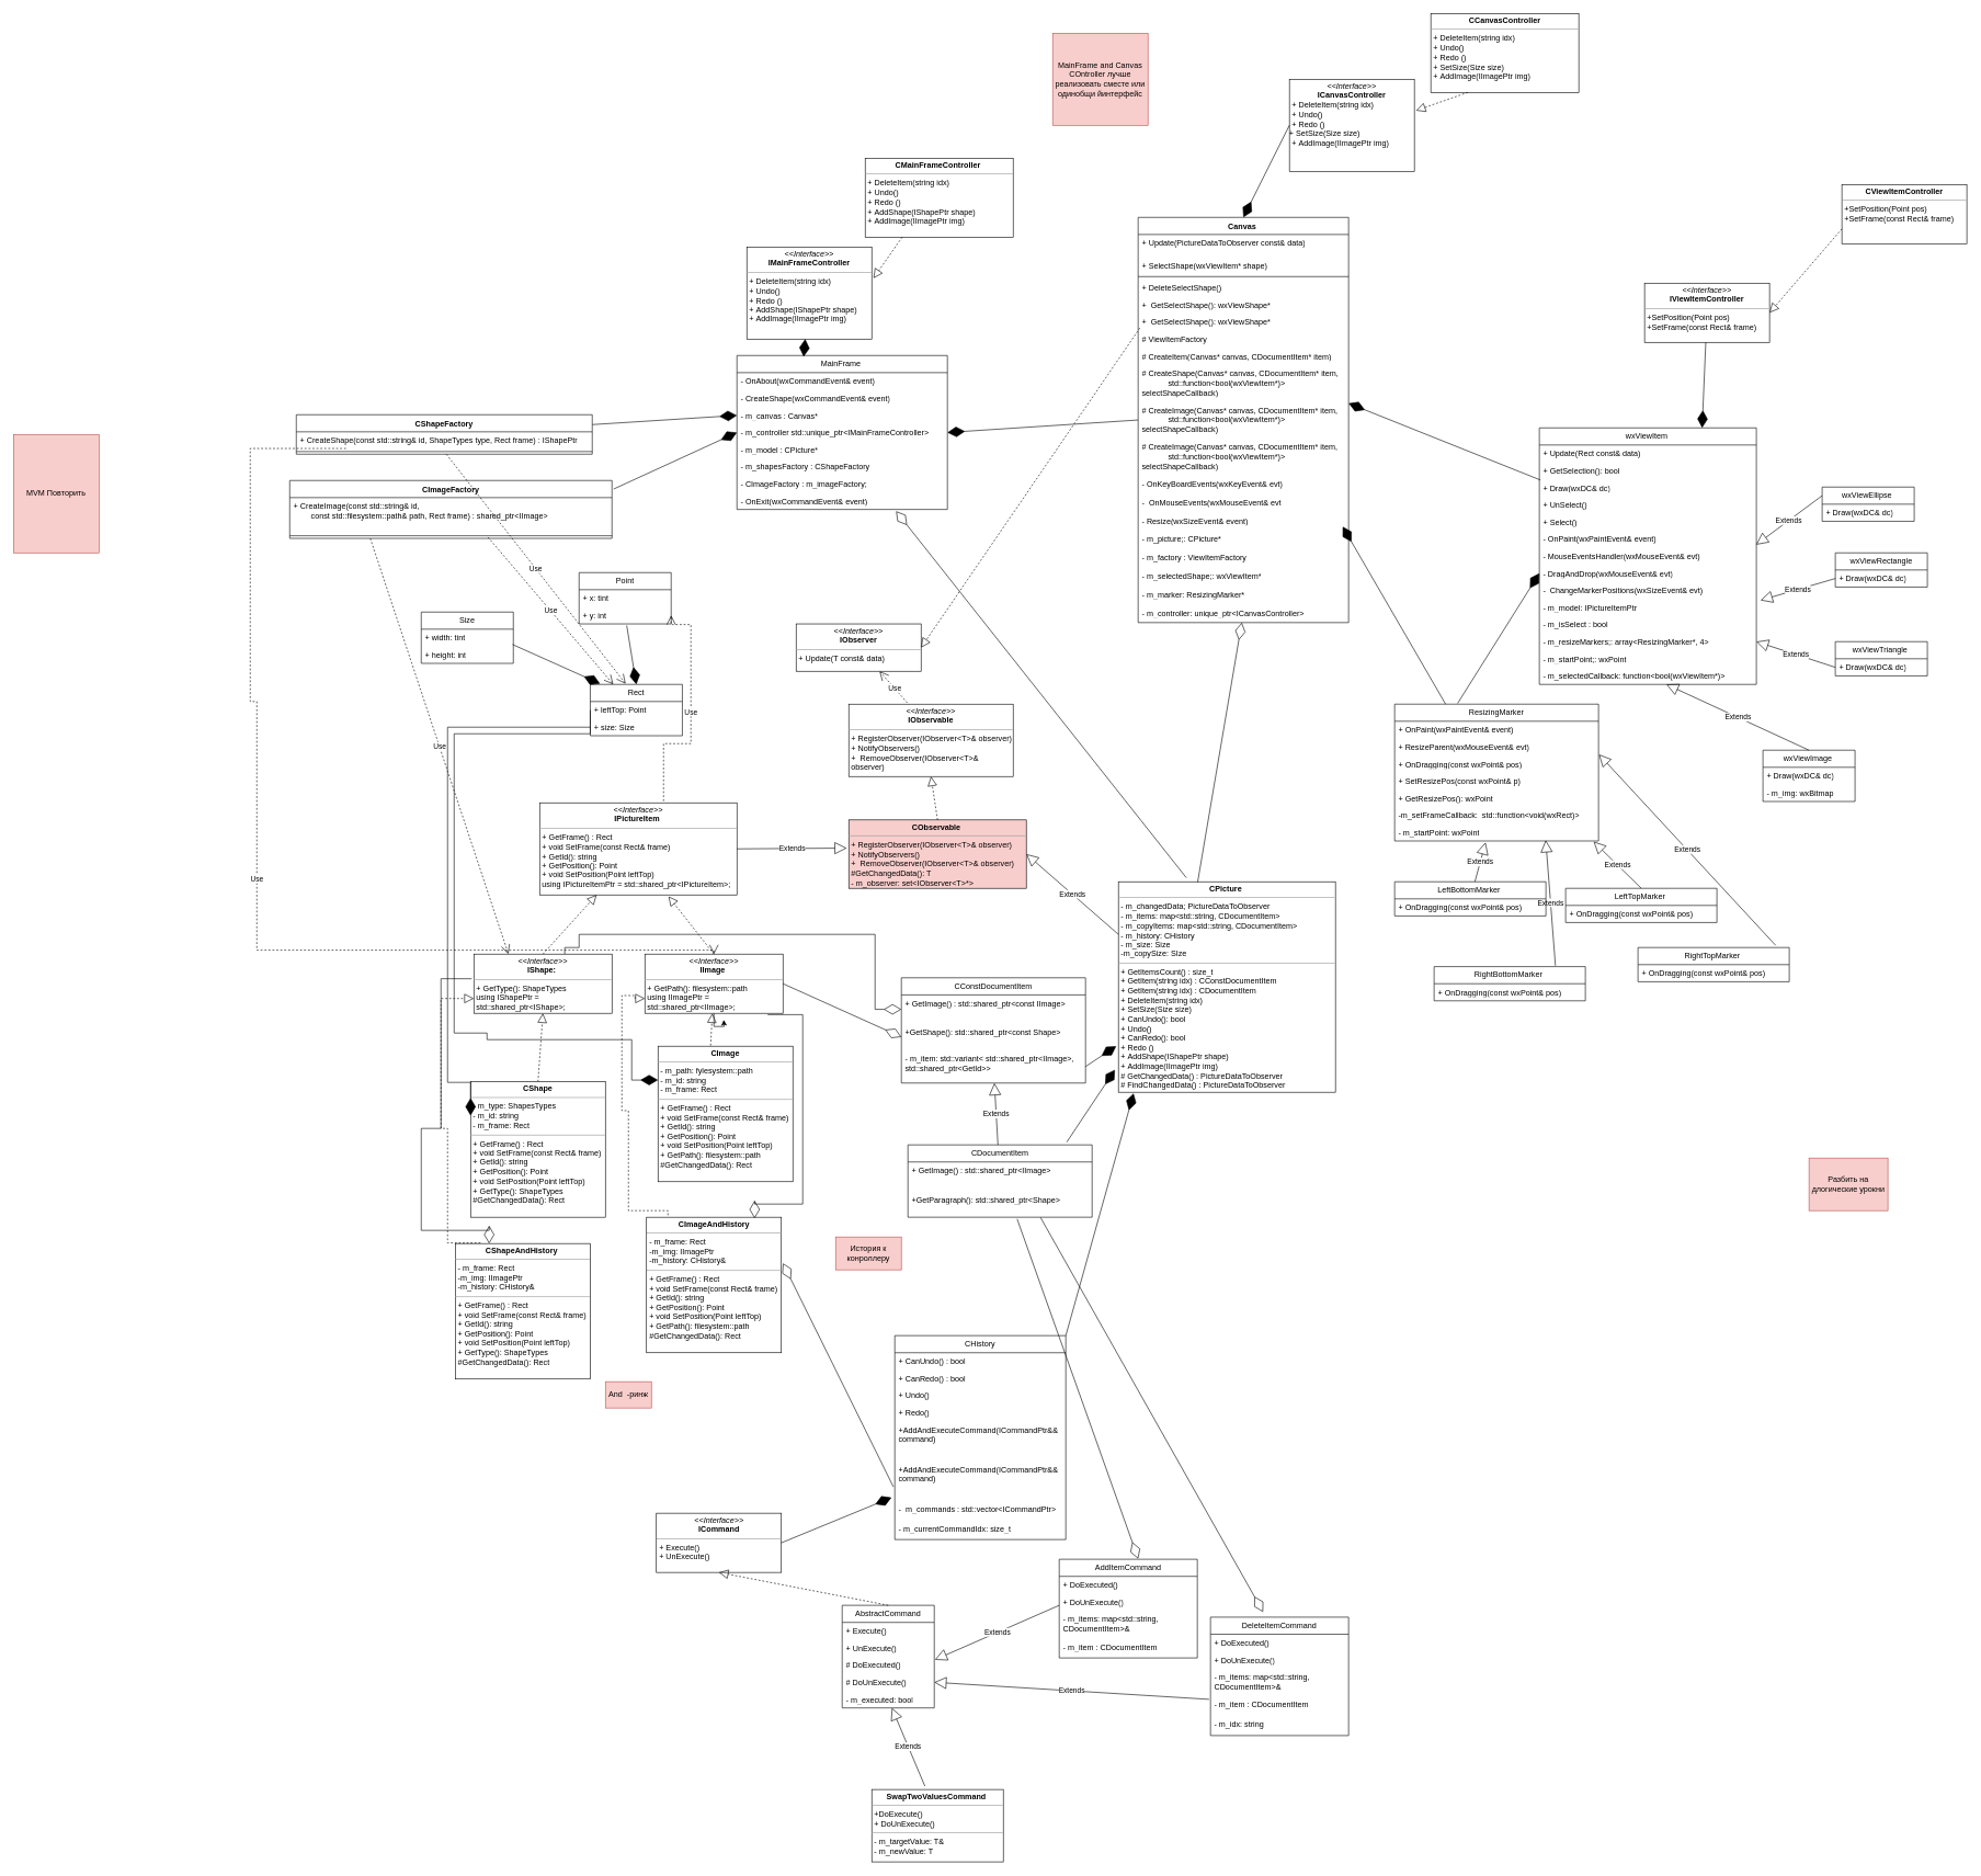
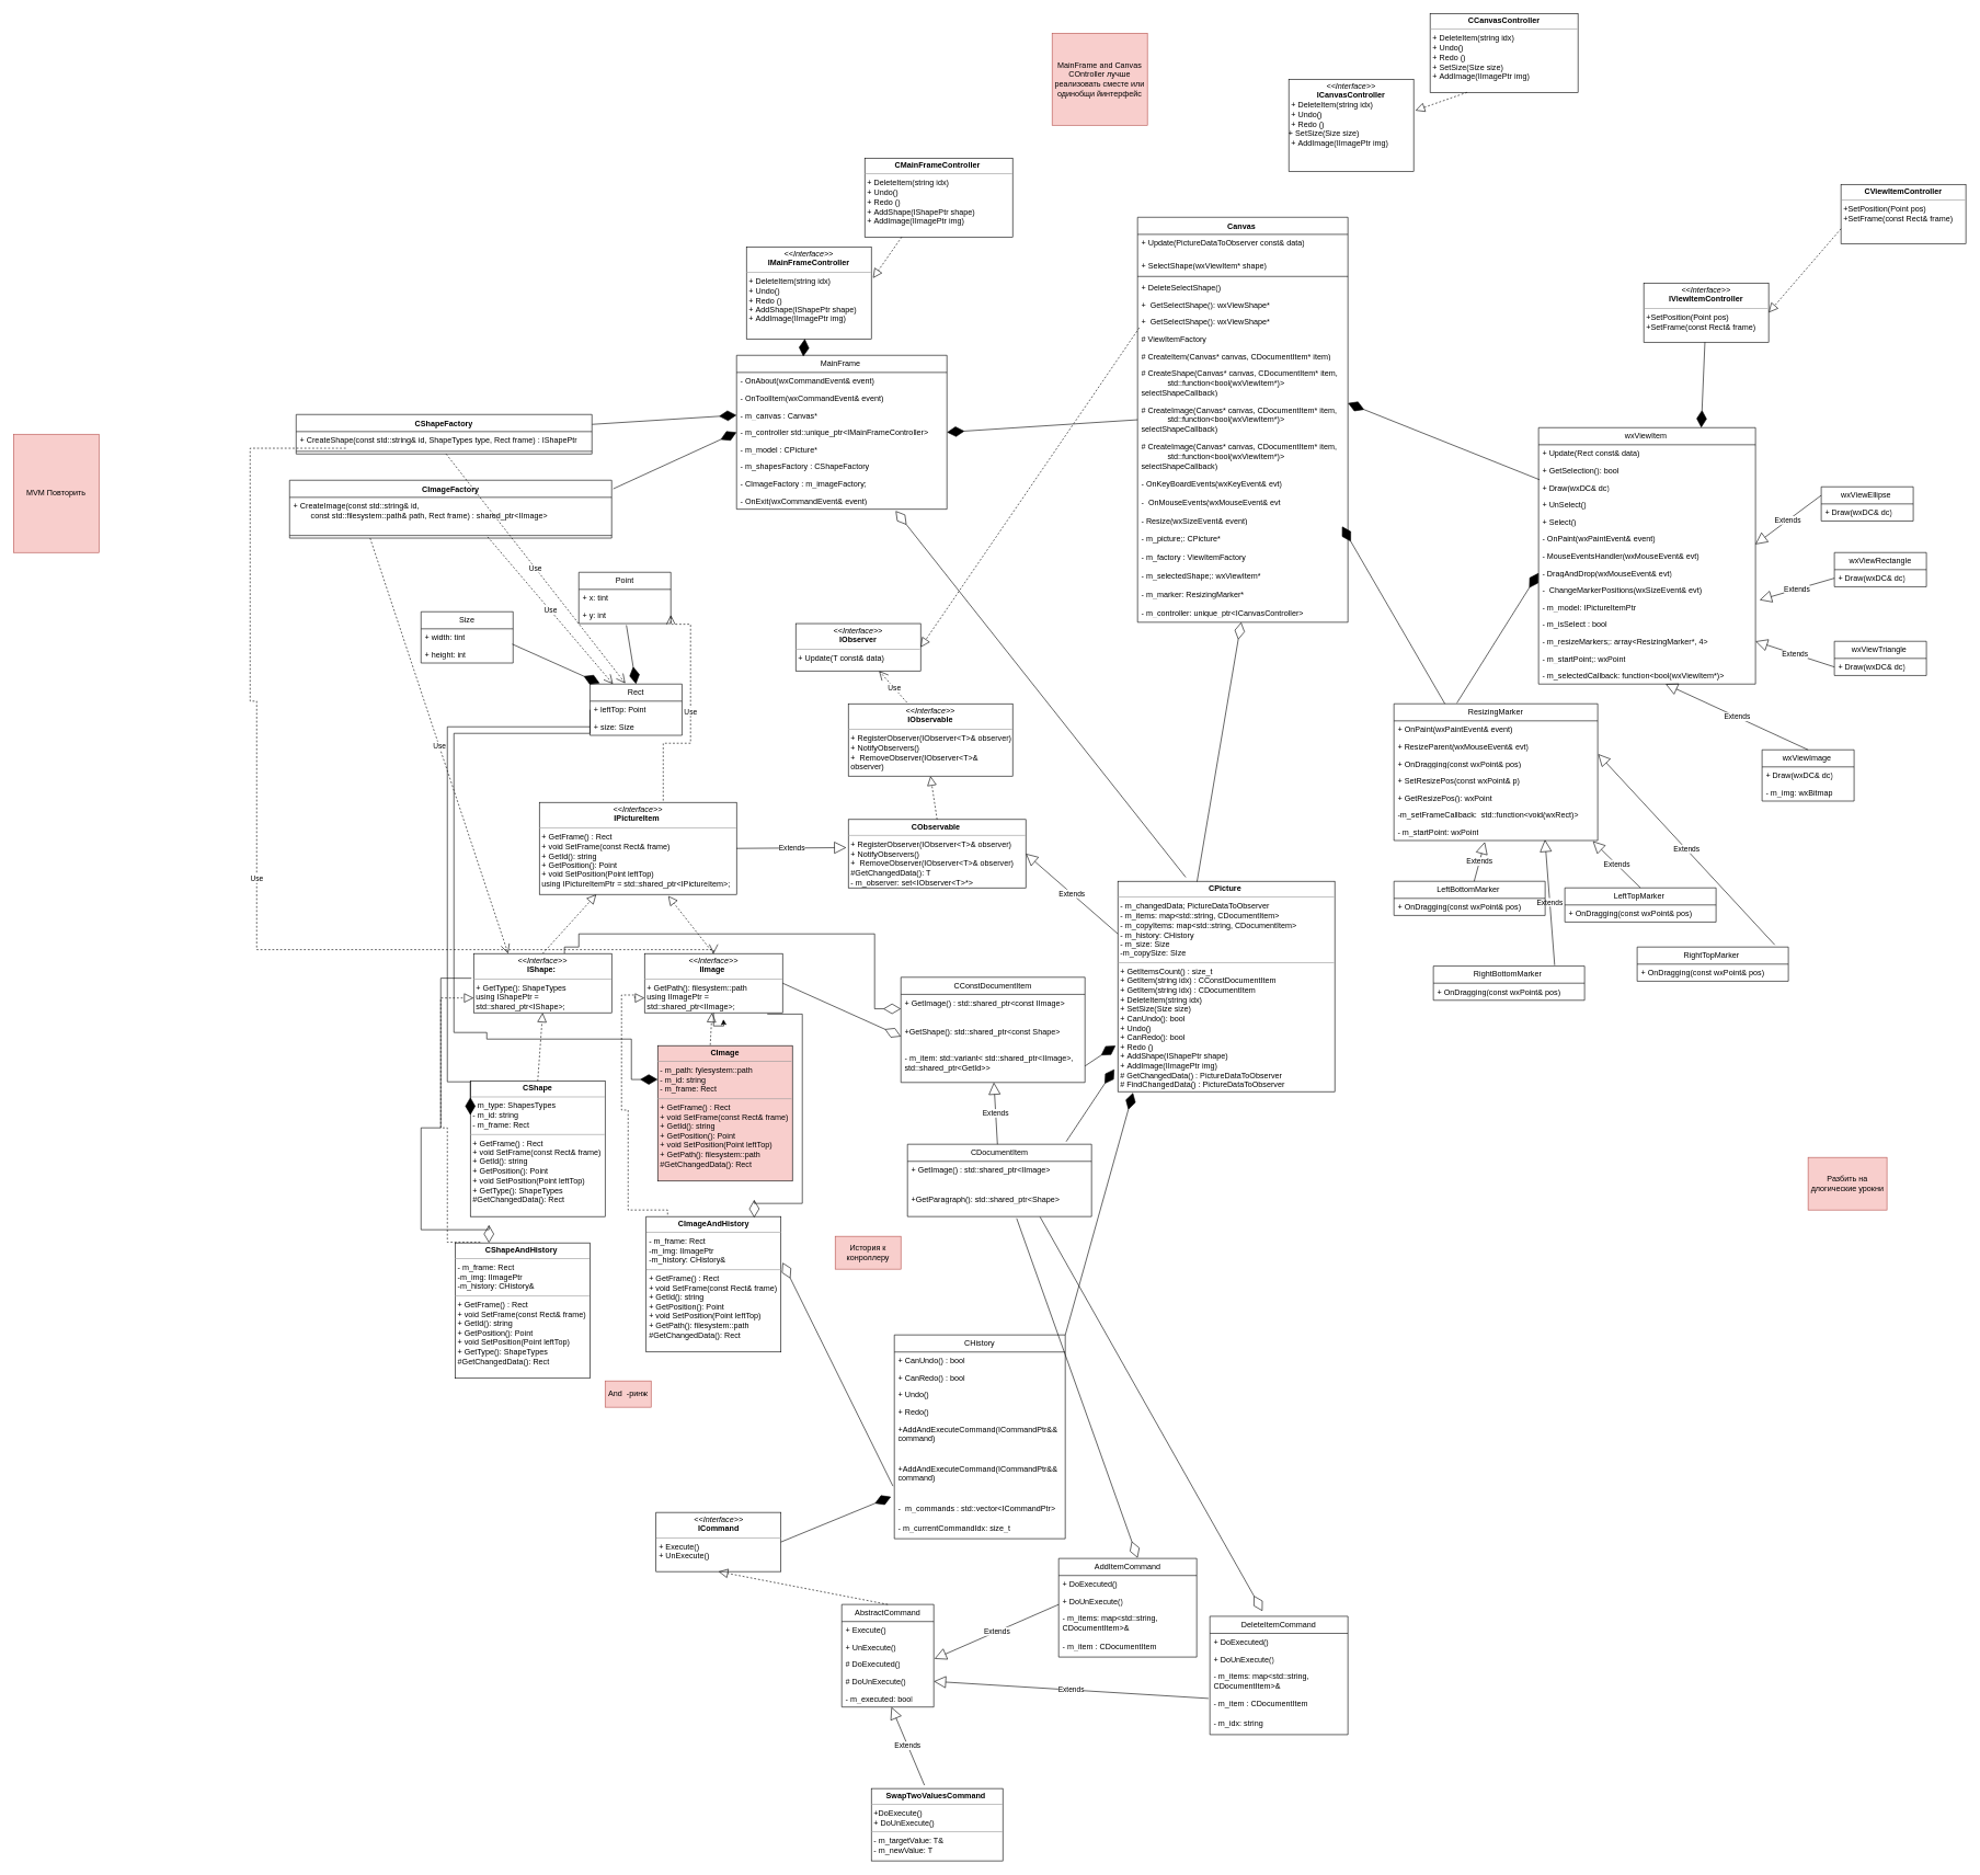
- <mxCell id="192" value="" style="endArrow=diamondThin;endFill=1;endSize=24;html=1;rounded=0;entryX=0.5;entryY=0;entryDx=0;entryDy=0;exitX=0;exitY=0.5;exitDx=0;exitDy=0;" parent="1" source="190" target="90" edge="1"><mxGeometry width="160" relative="1" as="geometry"><mxPoint x="1950" y="200" as="sourcePoint" /><mxPoint x="1840" y="360" as="targetPoint" /></mxGeometry></mxCell>
- <mxCell id="113" value="-&amp;nbsp;CreateShape(wxCommandEvent&amp;amp; event)" style="text;strokeColor=none;fillColor=none;align=left;verticalAlign=top;spacingLeft=4;spacingRight=4;overflow=hidden;rotatable=0;points=[[0,0.5],[1,0.5]];portConstraint=eastwest;whiteSpace=wrap;html=1;" parent="111" vertex="1"><mxGeometry y="52" width="320" height="26" as="geometry" /></mxCell>
+ <mxCell id="113" value="-&amp;nbsp;OnToolItem(wxCommandEvent&amp;amp; event)" style="text;strokeColor=none;fillColor=none;align=left;verticalAlign=top;spacingLeft=4;spacingRight=4;overflow=hidden;rotatable=0;points=[[0,0.5],[1,0.5]];portConstraint=eastwest;whiteSpace=wrap;html=1;" parent="111" vertex="1"><mxGeometry y="52" width="320" height="26" as="geometry" /></mxCell>
- <mxCell id="18" value="&lt;p style=&quot;margin:0px;margin-top:4px;text-align:center;&quot;&gt;&lt;/p&gt;&lt;div style=&quot;text-align: center;&quot;&gt;&lt;b&gt;CObservable&amp;nbsp;&lt;/b&gt;&lt;/div&gt;&lt;hr size=&quot;1&quot;&gt;&lt;p style=&quot;border-color: var(--border-color); margin: 0px 0px 0px 4px;&quot;&gt;+&amp;nbsp;RegisterObserver(IObserver&amp;lt;T&amp;gt;&amp;amp; observer)&lt;/p&gt;&lt;p style=&quot;border-color: var(--border-color); margin: 0px 0px 0px 4px;&quot;&gt;+ NotifyObservers()&lt;/p&gt;&lt;p style=&quot;border-color: var(--border-color); margin: 0px 0px 0px 4px;&quot;&gt;+&amp;nbsp;&amp;nbsp;RemoveObserver(IObserver&amp;lt;T&amp;gt;&amp;amp; observer)&lt;/p&gt;&lt;p style=&quot;border-color: var(--border-color); margin: 0px 0px 0px 4px;&quot;&gt;#GetChangedData(): T&lt;/p&gt;&lt;p style=&quot;border-color: var(--border-color); margin: 0px 0px 0px 4px;&quot;&gt;- m_observer:&amp;nbsp;set&amp;lt;IObserver&amp;lt;T&amp;gt;*&amp;gt;&lt;/p&gt;&lt;p style=&quot;border-color: var(--border-color); margin: 0px 0px 0px 4px;&quot;&gt;&lt;br&gt;&lt;/p&gt;" style="verticalAlign=top;align=left;overflow=fill;fontSize=12;fontFamily=Helvetica;html=1;whiteSpace=wrap;fillColor=#f8cecc;" parent="1" vertex="1"><mxGeometry x="1290" y="1246" width="270" height="104" as="geometry" /></mxCell>
+ <mxCell id="18" value="&lt;p style=&quot;margin:0px;margin-top:4px;text-align:center;&quot;&gt;&lt;/p&gt;&lt;div style=&quot;text-align: center;&quot;&gt;&lt;b&gt;CObservable&amp;nbsp;&lt;/b&gt;&lt;/div&gt;&lt;hr size=&quot;1&quot;&gt;&lt;p style=&quot;border-color: var(--border-color); margin: 0px 0px 0px 4px;&quot;&gt;+&amp;nbsp;RegisterObserver(IObserver&amp;lt;T&amp;gt;&amp;amp; observer)&lt;/p&gt;&lt;p style=&quot;border-color: var(--border-color); margin: 0px 0px 0px 4px;&quot;&gt;+ NotifyObservers()&lt;/p&gt;&lt;p style=&quot;border-color: var(--border-color); margin: 0px 0px 0px 4px;&quot;&gt;+&amp;nbsp;&amp;nbsp;RemoveObserver(IObserver&amp;lt;T&amp;gt;&amp;amp; observer)&lt;/p&gt;&lt;p style=&quot;border-color: var(--border-color); margin: 0px 0px 0px 4px;&quot;&gt;#GetChangedData(): T&lt;/p&gt;&lt;p style=&quot;border-color: var(--border-color); margin: 0px 0px 0px 4px;&quot;&gt;- m_observer:&amp;nbsp;set&amp;lt;IObserver&amp;lt;T&amp;gt;*&amp;gt;&lt;/p&gt;&lt;p style=&quot;border-color: var(--border-color); margin: 0px 0px 0px 4px;&quot;&gt;&lt;br&gt;&lt;/p&gt;" style="verticalAlign=top;align=left;overflow=fill;fontSize=12;fontFamily=Helvetica;html=1;whiteSpace=wrap;" parent="1" vertex="1"><mxGeometry x="1290" y="1246" width="270" height="104" as="geometry" /></mxCell>
- <mxCell id="30" value="&lt;p style=&quot;margin:0px;margin-top:4px;text-align:center;&quot;&gt;&lt;b&gt;CImage&lt;/b&gt;&lt;br&gt;&lt;/p&gt;&lt;hr size=&quot;1&quot;&gt;&lt;p style=&quot;margin:0px;margin-left:4px;&quot;&gt;- m_path:&amp;nbsp;fylesystem::path&lt;/p&gt;&lt;p style=&quot;margin:0px;margin-left:4px;&quot;&gt;- m_id: string&lt;/p&gt;&lt;p style=&quot;margin:0px;margin-left:4px;&quot;&gt;- m_frame: Rect&lt;/p&gt;&lt;hr size=&quot;1&quot;&gt;&lt;p style=&quot;border-color: var(--border-color); margin: 0px 0px 0px 4px;&quot;&gt;+&amp;nbsp;GetFrame() : Rect&lt;/p&gt;&lt;p style=&quot;border-color: var(--border-color); margin: 0px 0px 0px 4px;&quot;&gt;+&amp;nbsp;void SetFrame(const Rect&amp;amp; frame)&lt;/p&gt;&lt;p style=&quot;border-color: var(--border-color); margin: 0px 0px 0px 4px;&quot;&gt;+&amp;nbsp;GetId(): string&lt;/p&gt;&lt;p style=&quot;border-color: var(--border-color); margin: 0px 0px 0px 4px;&quot;&gt;+&amp;nbsp;GetPosition(): Point&lt;/p&gt;&lt;p style=&quot;border-color: var(--border-color); margin: 0px 0px 0px 4px;&quot;&gt;+&amp;nbsp;void SetPosition(Point leftTop)&lt;/p&gt;&lt;p style=&quot;border-color: var(--border-color); margin: 0px 0px 0px 4px;&quot;&gt;+ GetPath(): filesystem::path&lt;br&gt;&lt;/p&gt;&lt;p style=&quot;border-color: var(--border-color); margin: 0px 0px 0px 4px;&quot;&gt;#GetChangedData(): Rect&lt;br&gt;&lt;/p&gt;" style="verticalAlign=top;align=left;overflow=fill;fontSize=12;fontFamily=Helvetica;html=1;whiteSpace=wrap;" parent="1" vertex="1"><mxGeometry x="1000" y="1590" width="205" height="206" as="geometry" /></mxCell>
+ <mxCell id="30" value="&lt;p style=&quot;margin:0px;margin-top:4px;text-align:center;&quot;&gt;&lt;b&gt;CImage&lt;/b&gt;&lt;br&gt;&lt;/p&gt;&lt;hr size=&quot;1&quot;&gt;&lt;p style=&quot;margin:0px;margin-left:4px;&quot;&gt;- m_path:&amp;nbsp;fylesystem::path&lt;/p&gt;&lt;p style=&quot;margin:0px;margin-left:4px;&quot;&gt;- m_id: string&lt;/p&gt;&lt;p style=&quot;margin:0px;margin-left:4px;&quot;&gt;- m_frame: Rect&lt;/p&gt;&lt;hr size=&quot;1&quot;&gt;&lt;p style=&quot;border-color: var(--border-color); margin: 0px 0px 0px 4px;&quot;&gt;+&amp;nbsp;GetFrame() : Rect&lt;/p&gt;&lt;p style=&quot;border-color: var(--border-color); margin: 0px 0px 0px 4px;&quot;&gt;+&amp;nbsp;void SetFrame(const Rect&amp;amp; frame)&lt;/p&gt;&lt;p style=&quot;border-color: var(--border-color); margin: 0px 0px 0px 4px;&quot;&gt;+&amp;nbsp;GetId(): string&lt;/p&gt;&lt;p style=&quot;border-color: var(--border-color); margin: 0px 0px 0px 4px;&quot;&gt;+&amp;nbsp;GetPosition(): Point&lt;/p&gt;&lt;p style=&quot;border-color: var(--border-color); margin: 0px 0px 0px 4px;&quot;&gt;+&amp;nbsp;void SetPosition(Point leftTop)&lt;/p&gt;&lt;p style=&quot;border-color: var(--border-color); margin: 0px 0px 0px 4px;&quot;&gt;+ GetPath(): filesystem::path&lt;br&gt;&lt;/p&gt;&lt;p style=&quot;border-color: var(--border-color); margin: 0px 0px 0px 4px;&quot;&gt;#GetChangedData(): Rect&lt;br&gt;&lt;/p&gt;" style="verticalAlign=top;align=left;overflow=fill;fontSize=12;fontFamily=Helvetica;html=1;whiteSpace=wrap;fillColor=#f8cecc;" parent="1" vertex="1"><mxGeometry x="1000" y="1590" width="205" height="206" as="geometry" /></mxCell>
